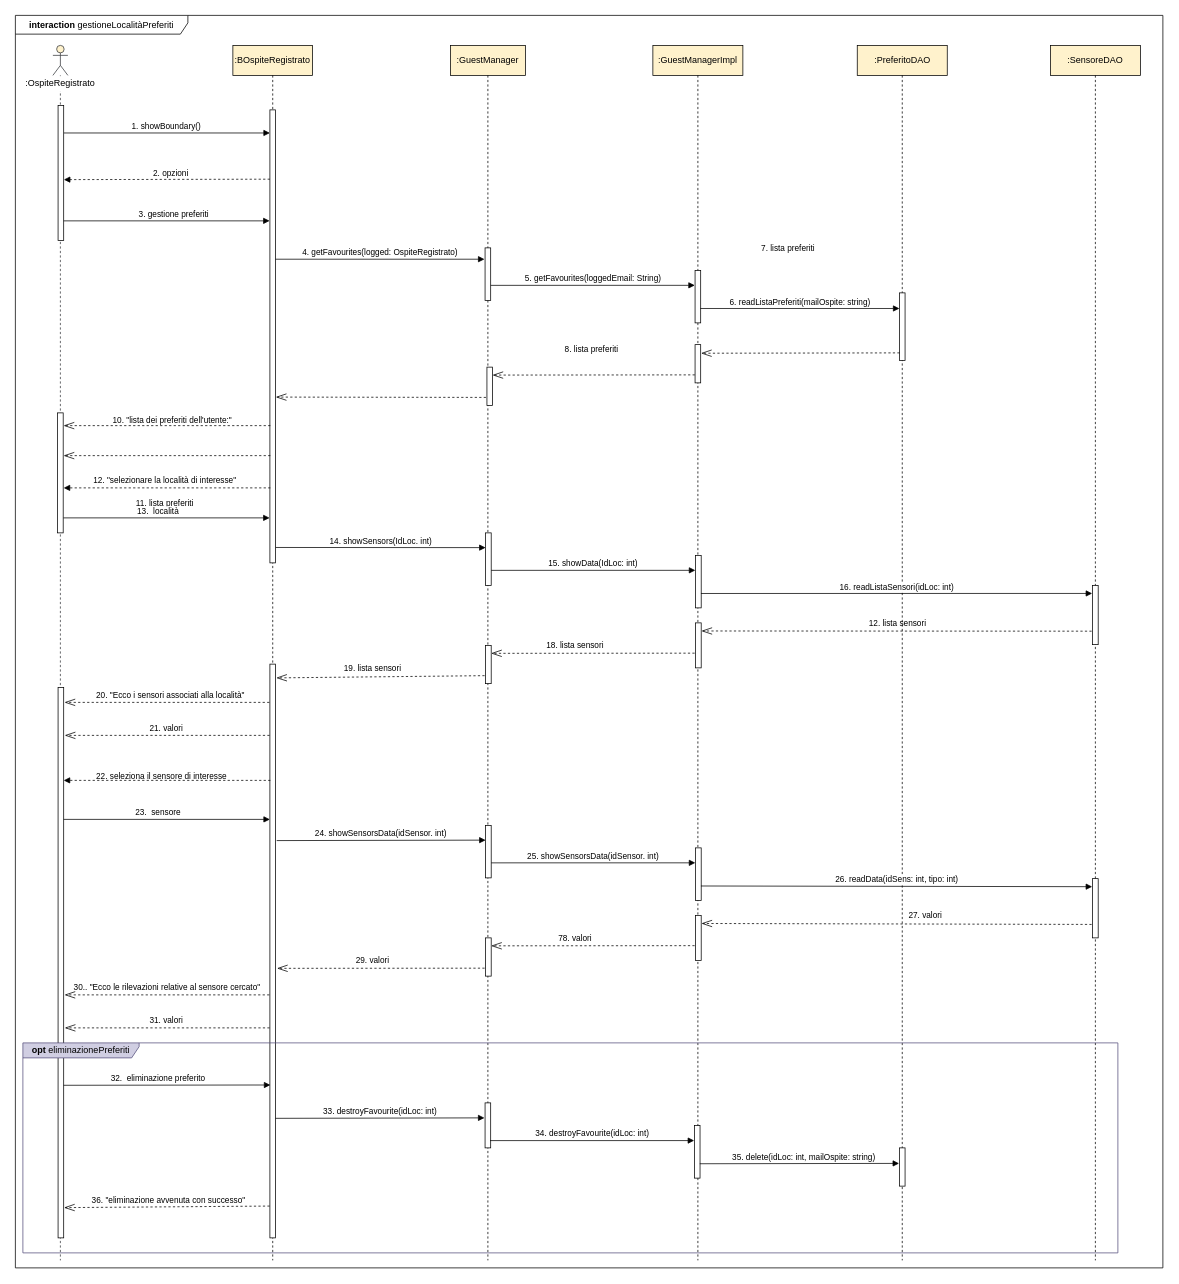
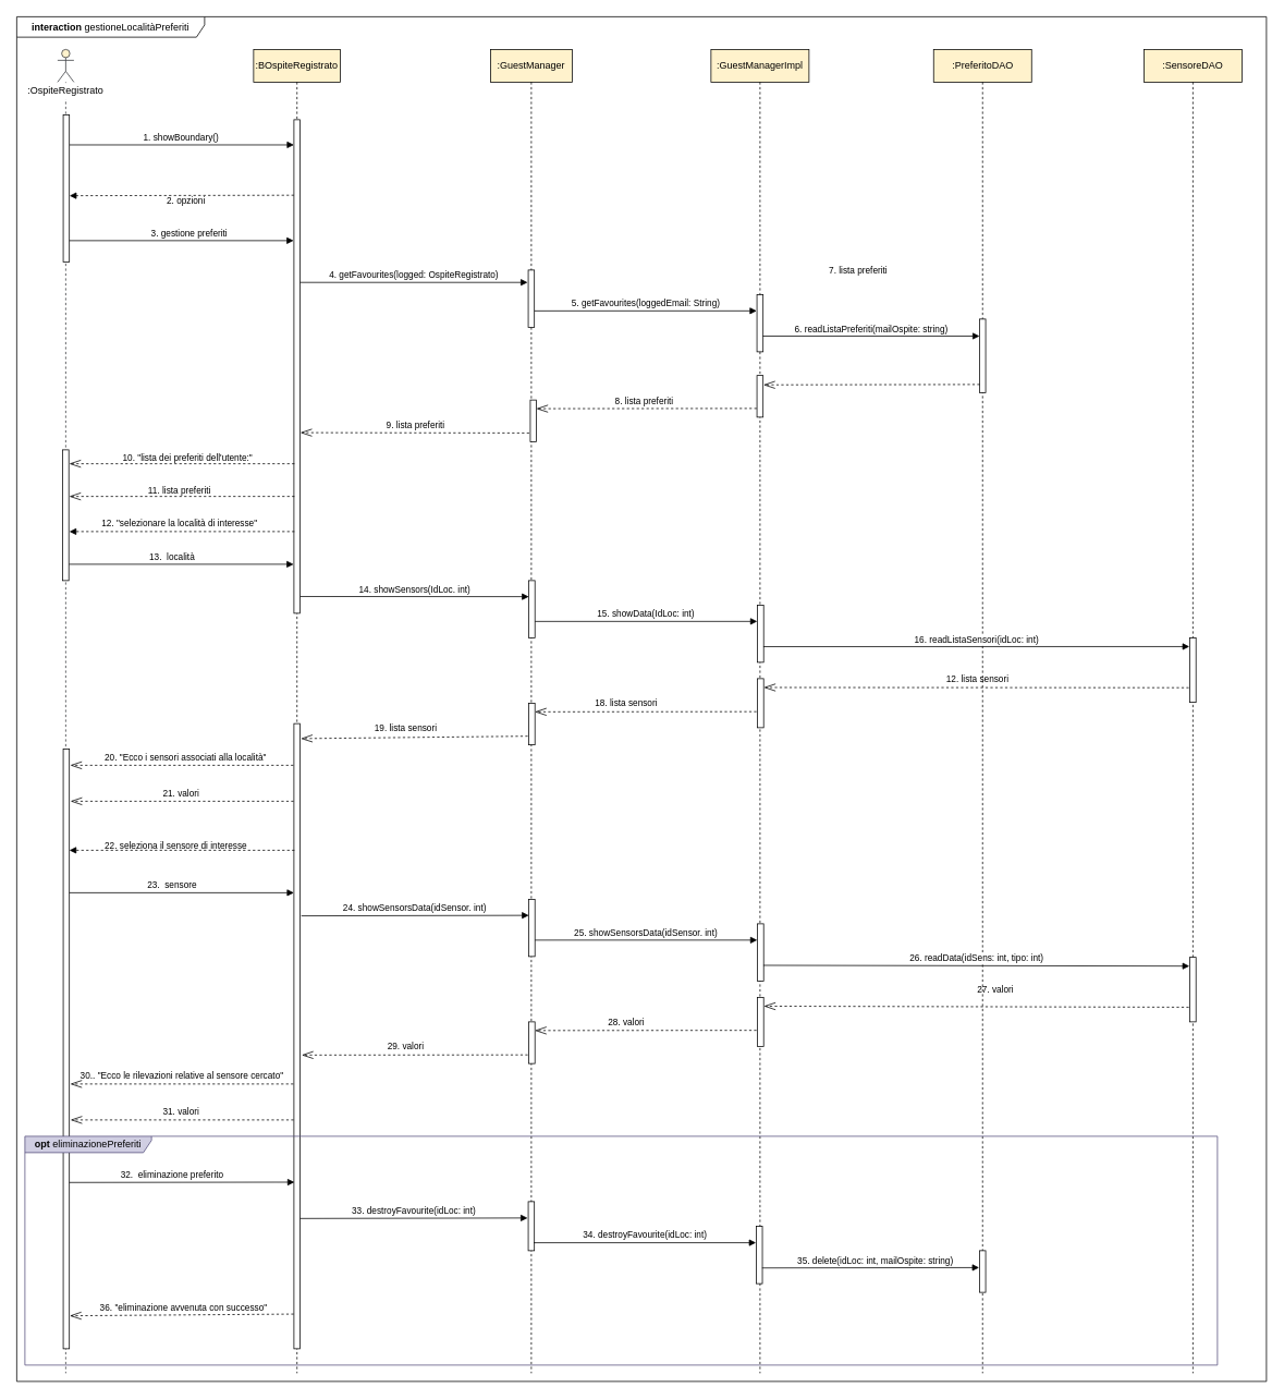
- <mxCell id="24" value="&lt;font style=&quot;font-size: 11px&quot;&gt;2. opzioni&lt;/font&gt;" style="text;html=1;align=center;verticalAlign=middle;resizable=0;points=[];autosize=1;" parent="1" vertex="1"><mxGeometry x="197.13" y="220" width="60" height="20" as="geometry" /></mxCell>
+ <mxCell id="24" value="&lt;font style=&quot;font-size: 11px&quot;&gt;2. opzioni&lt;/font&gt;" style="text;html=1;align=center;verticalAlign=middle;resizable=0;points=[];autosize=1;" parent="1" vertex="1"><mxGeometry x="197.13" y="235" width="60" height="20" as="geometry" /></mxCell>
- <mxCell id="29" value="&lt;span style=&quot;font-size: 11px&quot;&gt;8. lista preferiti&lt;/span&gt;" style="text;html=1;align=center;verticalAlign=middle;resizable=0;points=[];autosize=1;" parent="1" vertex="1"><mxGeometry x="742.5" y="455" width="90" height="20" as="geometry" /></mxCell>
+ <mxCell id="29" value="&lt;span style=&quot;font-size: 11px&quot;&gt;8. lista preferiti&lt;/span&gt;" style="text;html=1;align=center;verticalAlign=middle;resizable=0;points=[];autosize=1;" parent="1" vertex="1"><mxGeometry x="742.5" y="480" width="90" height="20" as="geometry" /></mxCell>
+ <mxCell id="31" value="&lt;span style=&quot;font-size: 11px&quot;&gt;9. lista preferiti&lt;/span&gt;" style="text;html=1;align=center;verticalAlign=middle;resizable=0;points=[];autosize=1;" parent="1" vertex="1"><mxGeometry x="462.5" y="510" width="90" height="20" as="geometry" /></mxCell>
- <mxCell id="36" value="&lt;span style=&quot;font-size: 11px&quot;&gt;11. lista preferiti&lt;/span&gt;" style="text;html=1;align=center;verticalAlign=middle;resizable=0;points=[];autosize=1;" parent="1" vertex="1"><mxGeometry x="174" y="660" width="90" height="20" as="geometry" /></mxCell>
+ <mxCell id="36" value="&lt;span style=&quot;font-size: 11px&quot;&gt;11. lista preferiti&lt;/span&gt;" style="text;html=1;align=center;verticalAlign=middle;resizable=0;points=[];autosize=1;" parent="1" vertex="1"><mxGeometry x="174" y="590" width="90" height="20" as="geometry" /></mxCell>
- <mxCell id="80" value="&lt;font style=&quot;font-size: 11px&quot;&gt;27. valori&lt;/font&gt;" style="text;html=1;align=center;verticalAlign=middle;resizable=0;points=[];autosize=1;" parent="1" vertex="1"><mxGeometry x="1202.5" y="1210" width="60" height="20" as="geometry" /></mxCell>
+ <mxCell id="80" value="&lt;font style=&quot;font-size: 11px&quot;&gt;27. valori&lt;/font&gt;" style="text;html=1;align=center;verticalAlign=middle;resizable=0;points=[];autosize=1;" parent="1" vertex="1"><mxGeometry x="1187.5" y="1200" width="60" height="20" as="geometry" /></mxCell>
- <mxCell id="82" value="&lt;span style=&quot;font-size: 11px&quot;&gt;78. valori&lt;/span&gt;" style="text;html=1;align=center;verticalAlign=middle;resizable=0;points=[];autosize=1;" parent="1" vertex="1"><mxGeometry x="735.68" y="1240" width="60" height="20" as="geometry" /></mxCell>
+ <mxCell id="82" value="&lt;span style=&quot;font-size: 11px&quot;&gt;28. valori&lt;/span&gt;" style="text;html=1;align=center;verticalAlign=middle;resizable=0;points=[];autosize=1;" parent="1" vertex="1"><mxGeometry x="735.68" y="1240" width="60" height="20" as="geometry" /></mxCell>
